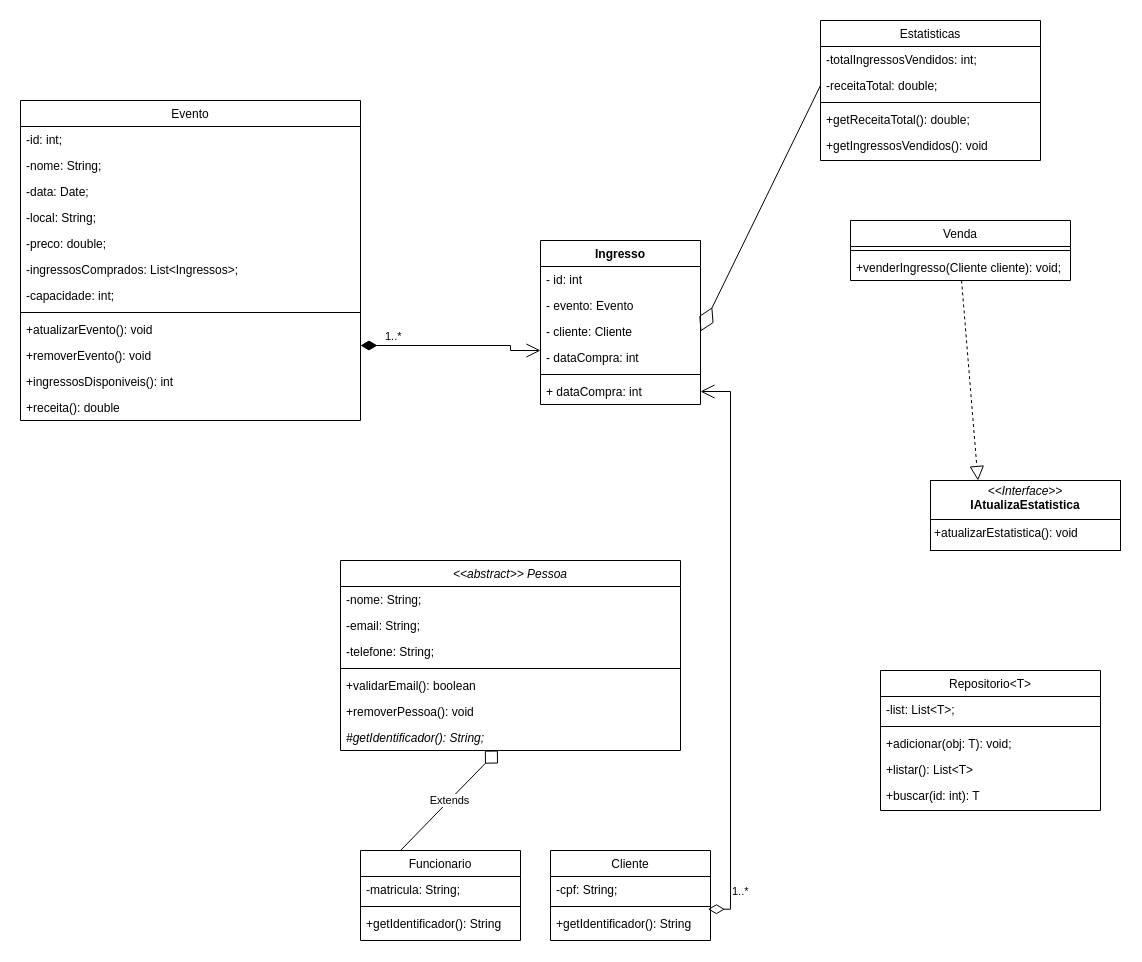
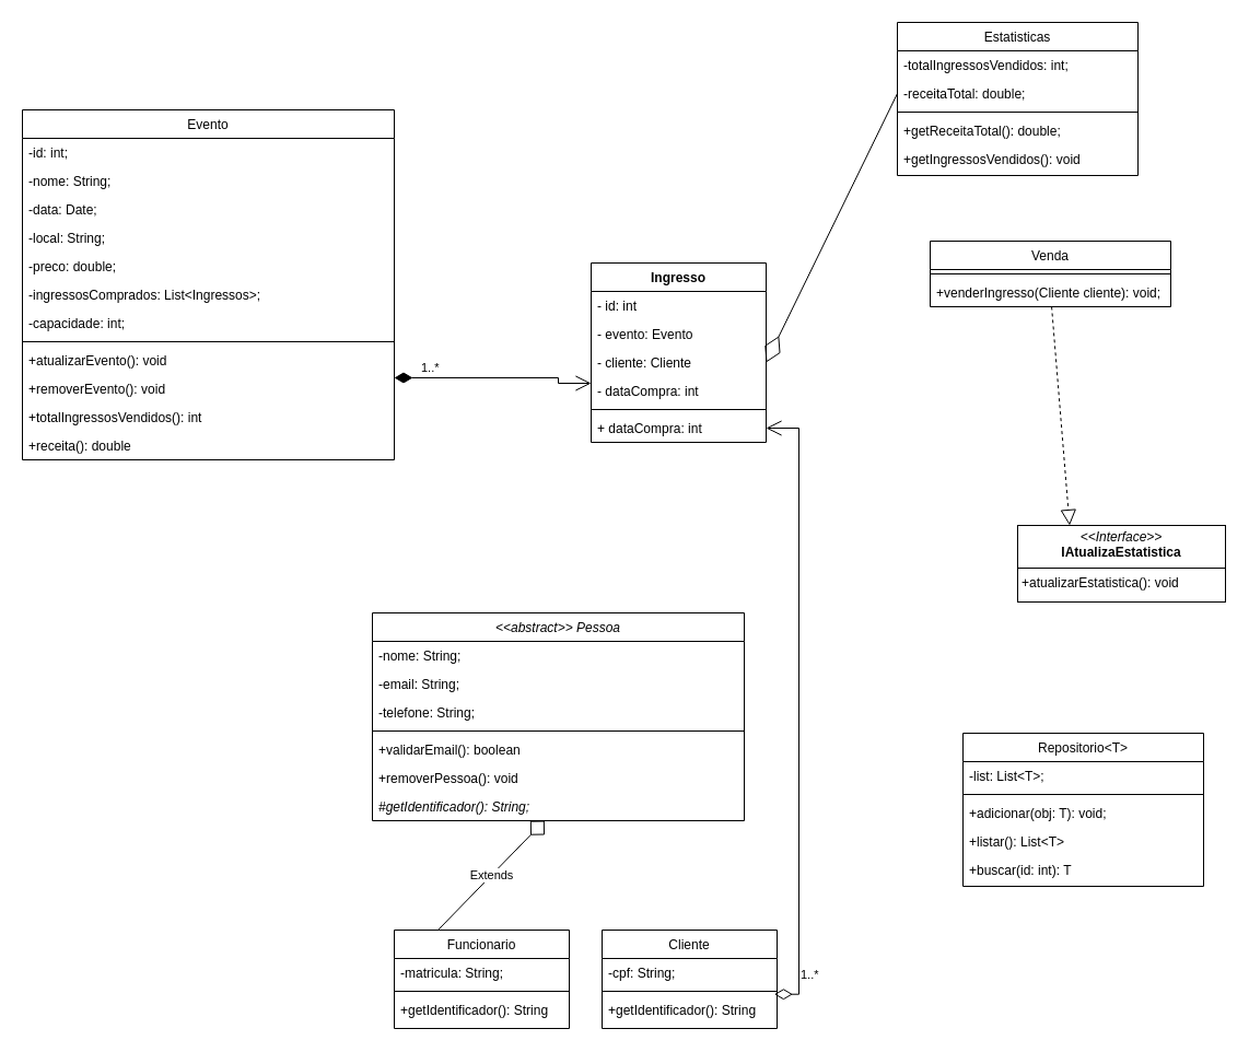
- <mxCell id="17" value="+ingressosDisponiveis(): int" style="text;align=left;verticalAlign=top;spacingLeft=4;spacingRight=4;overflow=hidden;rotatable=0;points=[[0,0.5],[1,0.5]];portConstraint=eastwest;" parent="6" vertex="1"><mxGeometry y="268" width="340" height="26" as="geometry" /></mxCell>
+ <mxCell id="17" value="+totalIngressosVendidos(): int" style="text;align=left;verticalAlign=top;spacingLeft=4;spacingRight=4;overflow=hidden;rotatable=0;points=[[0,0.5],[1,0.5]];portConstraint=eastwest;" parent="6" vertex="1"><mxGeometry y="268" width="340" height="26" as="geometry" /></mxCell>
